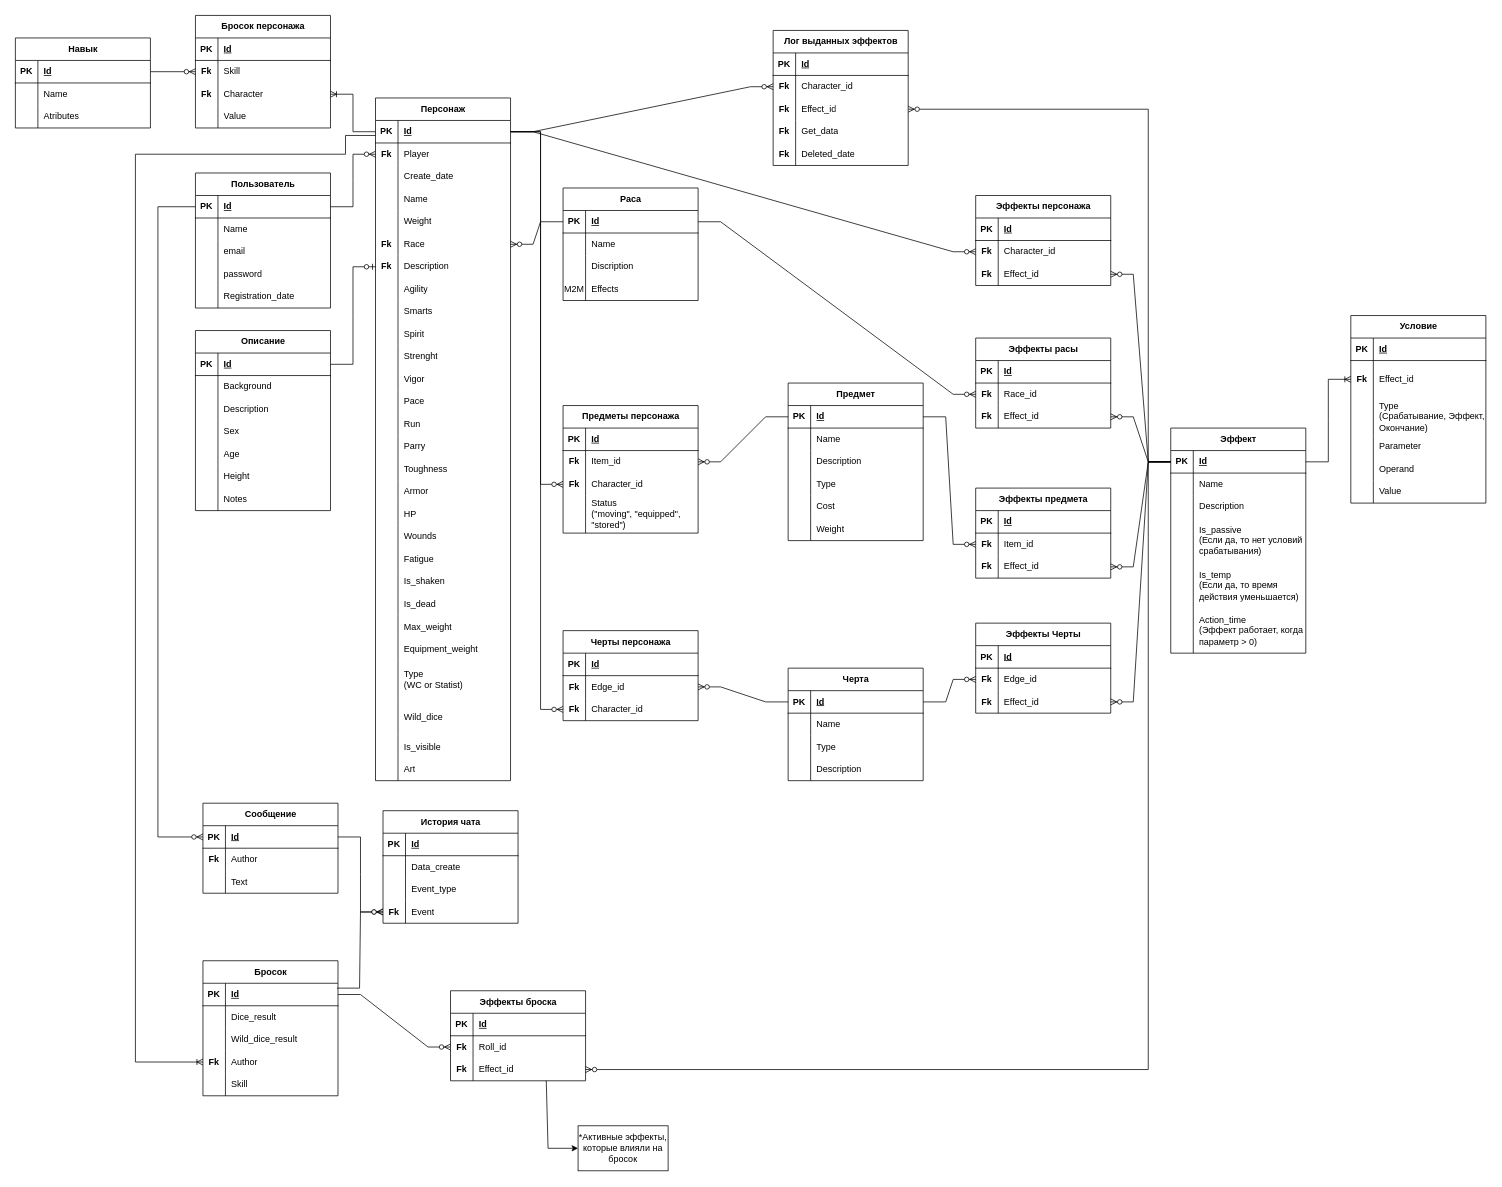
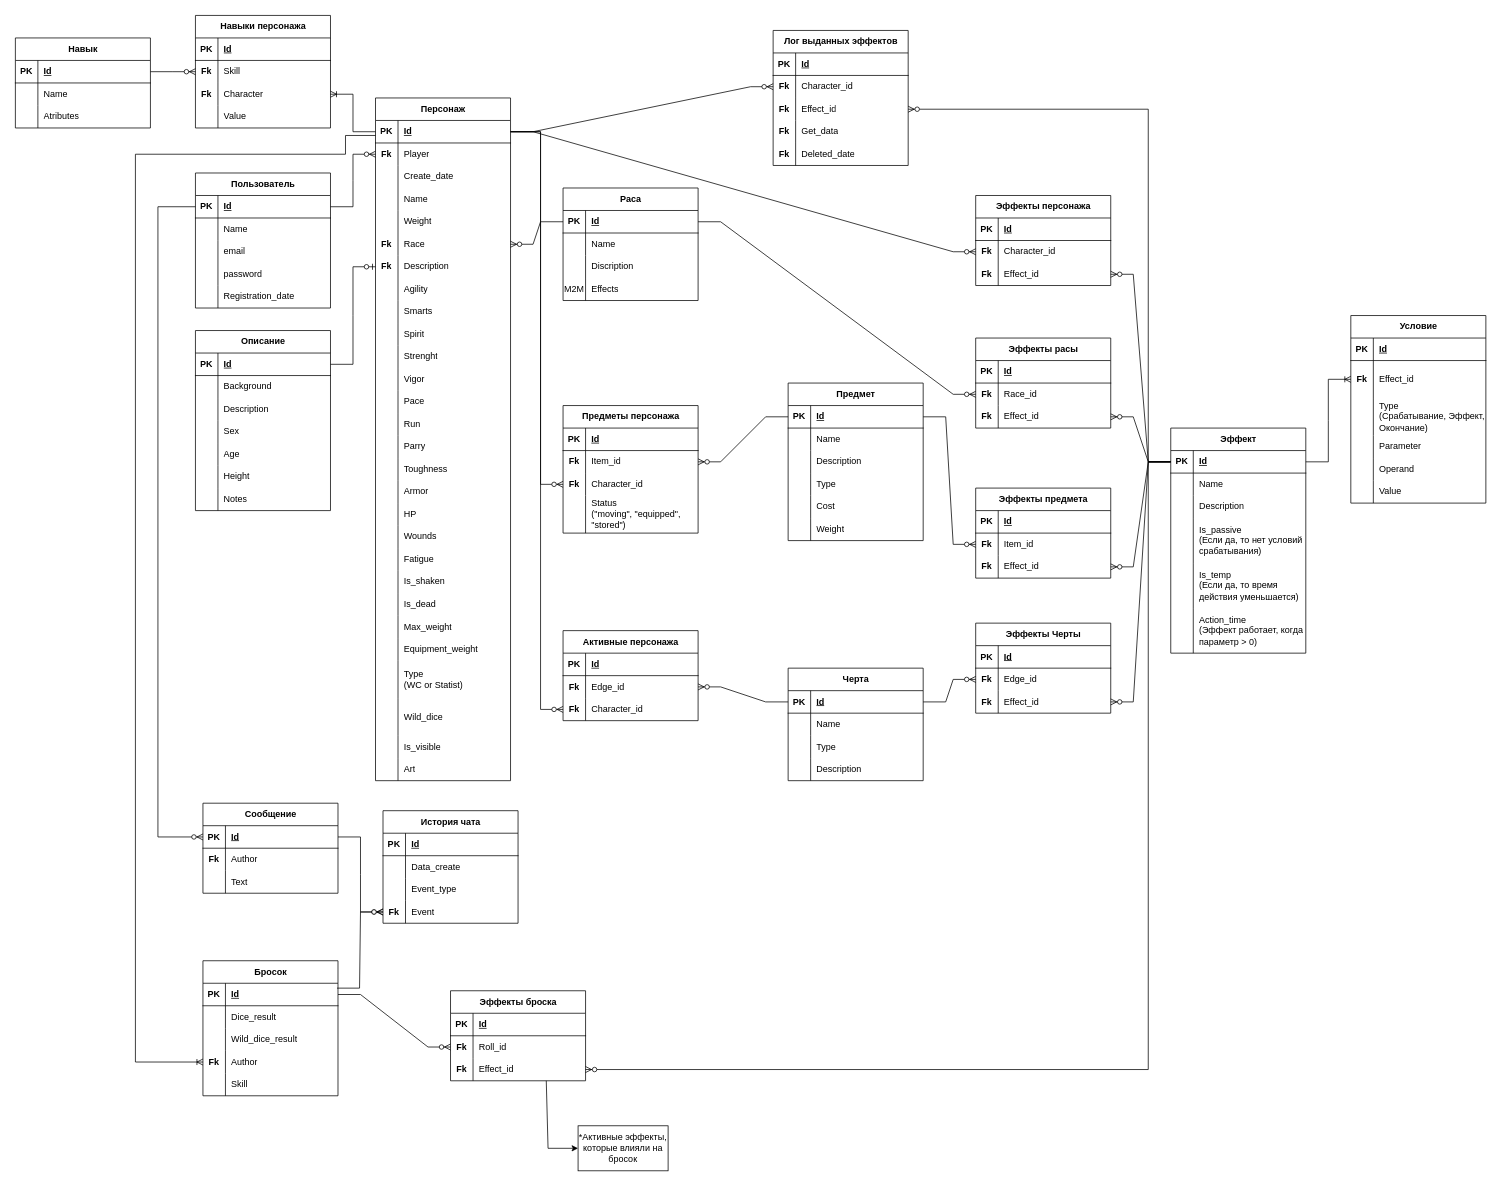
- <mxCell id="220" value="Бросок персонажа" style="shape=table;startSize=30;container=1;collapsible=1;childLayout=tableLayout;fixedRows=1;rowLines=0;fontStyle=1;align=center;resizeLast=1;html=1;" parent="1" vertex="1"><mxGeometry x="260" y="20" width="180" height="150" as="geometry" /></mxCell>
+ <mxCell id="220" value="Навыки персонажа" style="shape=table;startSize=30;container=1;collapsible=1;childLayout=tableLayout;fixedRows=1;rowLines=0;fontStyle=1;align=center;resizeLast=1;html=1;" parent="1" vertex="1"><mxGeometry x="260" y="20" width="180" height="150" as="geometry" /></mxCell>
- <mxCell id="261" value="Черты персонажа" style="shape=table;startSize=30;container=1;collapsible=1;childLayout=tableLayout;fixedRows=1;rowLines=0;fontStyle=1;align=center;resizeLast=1;html=1;" parent="1" vertex="1"><mxGeometry x="750" y="840" width="180" height="120" as="geometry" /></mxCell>
+ <mxCell id="261" value="Активные персонажа" style="shape=table;startSize=30;container=1;collapsible=1;childLayout=tableLayout;fixedRows=1;rowLines=0;fontStyle=1;align=center;resizeLast=1;html=1;" parent="1" vertex="1"><mxGeometry x="750" y="840" width="180" height="120" as="geometry" /></mxCell>
